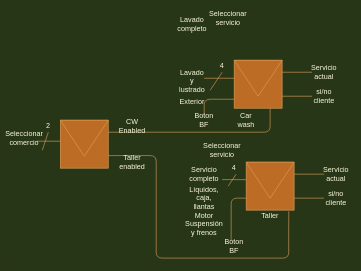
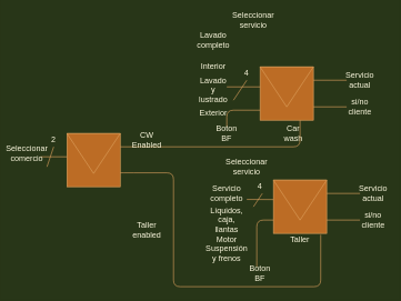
- <mxCell id="10" value="Lavado completo" style="text;html=1;strokeColor=none;fillColor=none;align=center;verticalAlign=middle;whiteSpace=wrap;rounded=0;fontColor=#FEFAE0;" parent="1" vertex="1"><mxGeometry x="300" y="30" width="40" height="20" as="geometry" /></mxCell>
+ <mxCell id="10" value="Lavado completo" style="text;html=1;strokeColor=none;fillColor=none;align=center;verticalAlign=middle;whiteSpace=wrap;rounded=0;fontColor=#FEFAE0;" parent="1" vertex="1"><mxGeometry y="50" width="40" height="20" as="geometry" x="300" /></mxCell>
+ <mxCell id="12" value="Interior" style="text;html=1;strokeColor=none;fillColor=none;align=center;verticalAlign=middle;whiteSpace=wrap;rounded=0;fontColor=#FEFAE0;" parent="1" vertex="1"><mxGeometry y="90" width="40" height="20" as="geometry" x="300" /></mxCell>
- <mxCell id="7" value="Car wash" style="text;html=1;strokeColor=none;fillColor=none;align=center;verticalAlign=middle;whiteSpace=wrap;rounded=0;fontColor=#FEFAE0;" parent="1" vertex="1"><mxGeometry x="390" y="190" width="40" height="20" as="geometry" /></mxCell>
+ <mxCell id="7" value="Car wash" style="text;html=1;strokeColor=none;fillColor=none;align=center;verticalAlign=middle;whiteSpace=wrap;rounded=0;fontColor=#FEFAE0;" parent="1" vertex="1"><mxGeometry x="420" y="190" width="40" height="20" as="geometry" /></mxCell>
- <mxCell id="31" value="Taller enabled" style="text;html=1;strokeColor=none;fillColor=none;align=center;verticalAlign=middle;whiteSpace=wrap;rounded=0;sketch=0;fontColor=#FEFAE0;" parent="1" vertex="1"><mxGeometry x="200" y="260" width="40" height="20" as="geometry" /></mxCell>
+ <mxCell id="31" value="Taller enabled" style="text;html=1;strokeColor=none;fillColor=none;align=center;verticalAlign=middle;whiteSpace=wrap;rounded=0;sketch=0;fontColor=#FEFAE0;" parent="1" vertex="1"><mxGeometry x="200" y="335" width="40" height="20" as="geometry" /></mxCell>
